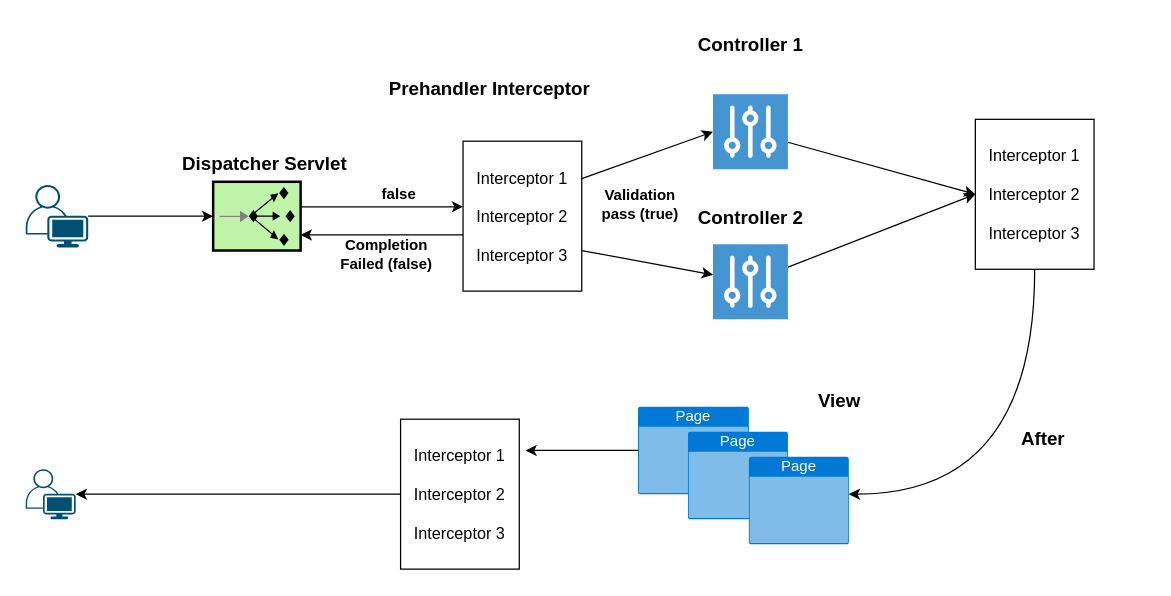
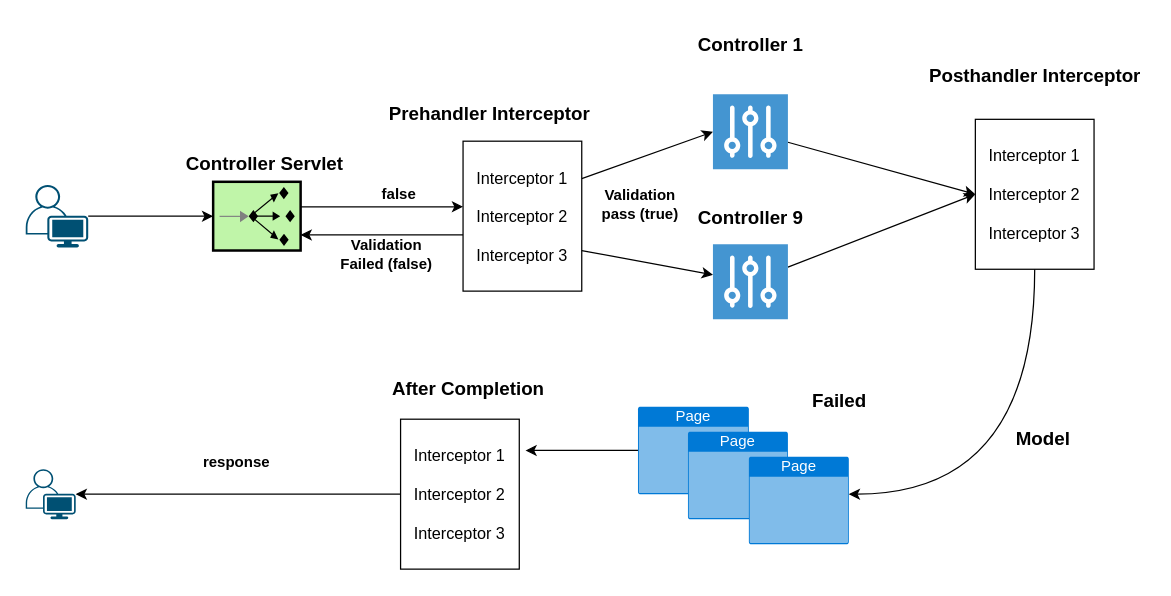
+ <mxCell id="23" value="Posthandler Interceptor" style="text;html=1;align=center;verticalAlign=middle;whiteSpace=wrap;rounded=0;fontStyle=1;fontSize=15;" vertex="1" parent="1"><mxGeometry x="740.63" y="45" width="173.75" height="30" as="geometry" /></mxCell>
- <mxCell id="10" value="Prehandler Interceptor" style="text;html=1;align=center;verticalAlign=middle;whiteSpace=wrap;rounded=0;fontStyle=1;fontSize=15;" vertex="1" parent="1"><mxGeometry x="310" y="55" width="162.5" height="30" as="geometry" /></mxCell>
+ <mxCell id="10" value="Prehandler Interceptor" style="text;html=1;align=center;verticalAlign=middle;whiteSpace=wrap;rounded=0;fontStyle=1;fontSize=15;" vertex="1" parent="1"><mxGeometry x="310" y="75" width="162.5" height="30" as="geometry" /></mxCell>
- <mxCell id="14" value="Dispatcher Servlet" style="text;html=1;align=center;verticalAlign=middle;whiteSpace=wrap;rounded=0;fontStyle=1;fontSize=15;" vertex="1" parent="1"><mxGeometry x="130" y="115" width="162.5" height="30" as="geometry" /></mxCell>
+ <mxCell id="14" value="Controller Servlet" style="text;html=1;align=center;verticalAlign=middle;whiteSpace=wrap;rounded=0;fontStyle=1;fontSize=15;" vertex="1" parent="1"><mxGeometry x="130" y="115" width="162.5" height="30" as="geometry" /></mxCell>
- <mxCell id="12" value="Controller 2" style="text;html=1;align=center;verticalAlign=middle;whiteSpace=wrap;rounded=0;fontStyle=1;fontSize=15;" vertex="1" parent="1"><mxGeometry x="518.75" y="157.5" width="162.5" height="30" as="geometry" /></mxCell>
+ <mxCell id="12" value="Controller 9" style="text;html=1;align=center;verticalAlign=middle;whiteSpace=wrap;rounded=0;fontStyle=1;fontSize=15;" vertex="1" parent="1"><mxGeometry x="518.75" y="157.5" width="162.5" height="30" as="geometry" /></mxCell>
- <mxCell id="32" value="Completion Failed (false)" style="text;html=1;align=center;verticalAlign=middle;whiteSpace=wrap;rounded=0;fontStyle=1" vertex="1" parent="1"><mxGeometry x="270" y="187.5" width="77.5" height="30" as="geometry" /></mxCell>
+ <mxCell id="32" value="Validation Failed (false)" style="text;html=1;align=center;verticalAlign=middle;whiteSpace=wrap;rounded=0;fontStyle=1" vertex="1" parent="1"><mxGeometry x="270" y="187.5" width="77.5" height="30" as="geometry" /></mxCell>
+ <mxCell id="25" value="After Completion" style="text;html=1;align=center;verticalAlign=middle;whiteSpace=wrap;rounded=0;fontStyle=1;fontSize=15;" vertex="1" parent="1"><mxGeometry x="292.5" y="295" width="162.5" height="30" as="geometry" /></mxCell>
- <mxCell id="28" value="View" style="text;html=1;align=center;verticalAlign=middle;whiteSpace=wrap;rounded=0;fontStyle=1;fontSize=15;" vertex="1" parent="1"><mxGeometry x="590" y="305" width="162.5" height="30" as="geometry" /></mxCell>
+ <mxCell id="28" value="Failed" style="text;html=1;align=center;verticalAlign=middle;whiteSpace=wrap;rounded=0;fontStyle=1;fontSize=15;" vertex="1" parent="1"><mxGeometry x="590" y="305" width="162.5" height="30" as="geometry" /></mxCell>
- <mxCell id="29" value="After" style="text;html=1;align=center;verticalAlign=middle;whiteSpace=wrap;rounded=0;fontStyle=1;fontSize=15;" vertex="1" parent="1"><mxGeometry x="752.5" y="335" width="162.5" height="30" as="geometry" /></mxCell>
+ <mxCell id="29" value="Model" style="text;html=1;align=center;verticalAlign=middle;whiteSpace=wrap;rounded=0;fontStyle=1;fontSize=15;" vertex="1" parent="1"><mxGeometry x="752.5" y="335" width="162.5" height="30" as="geometry" /></mxCell>
+ <mxCell id="34" value="response" style="text;html=1;align=center;verticalAlign=middle;whiteSpace=wrap;rounded=0;fontStyle=1" vertex="1" parent="1"><mxGeometry x="150" y="355" width="77.5" height="30" as="geometry" /></mxCell>
